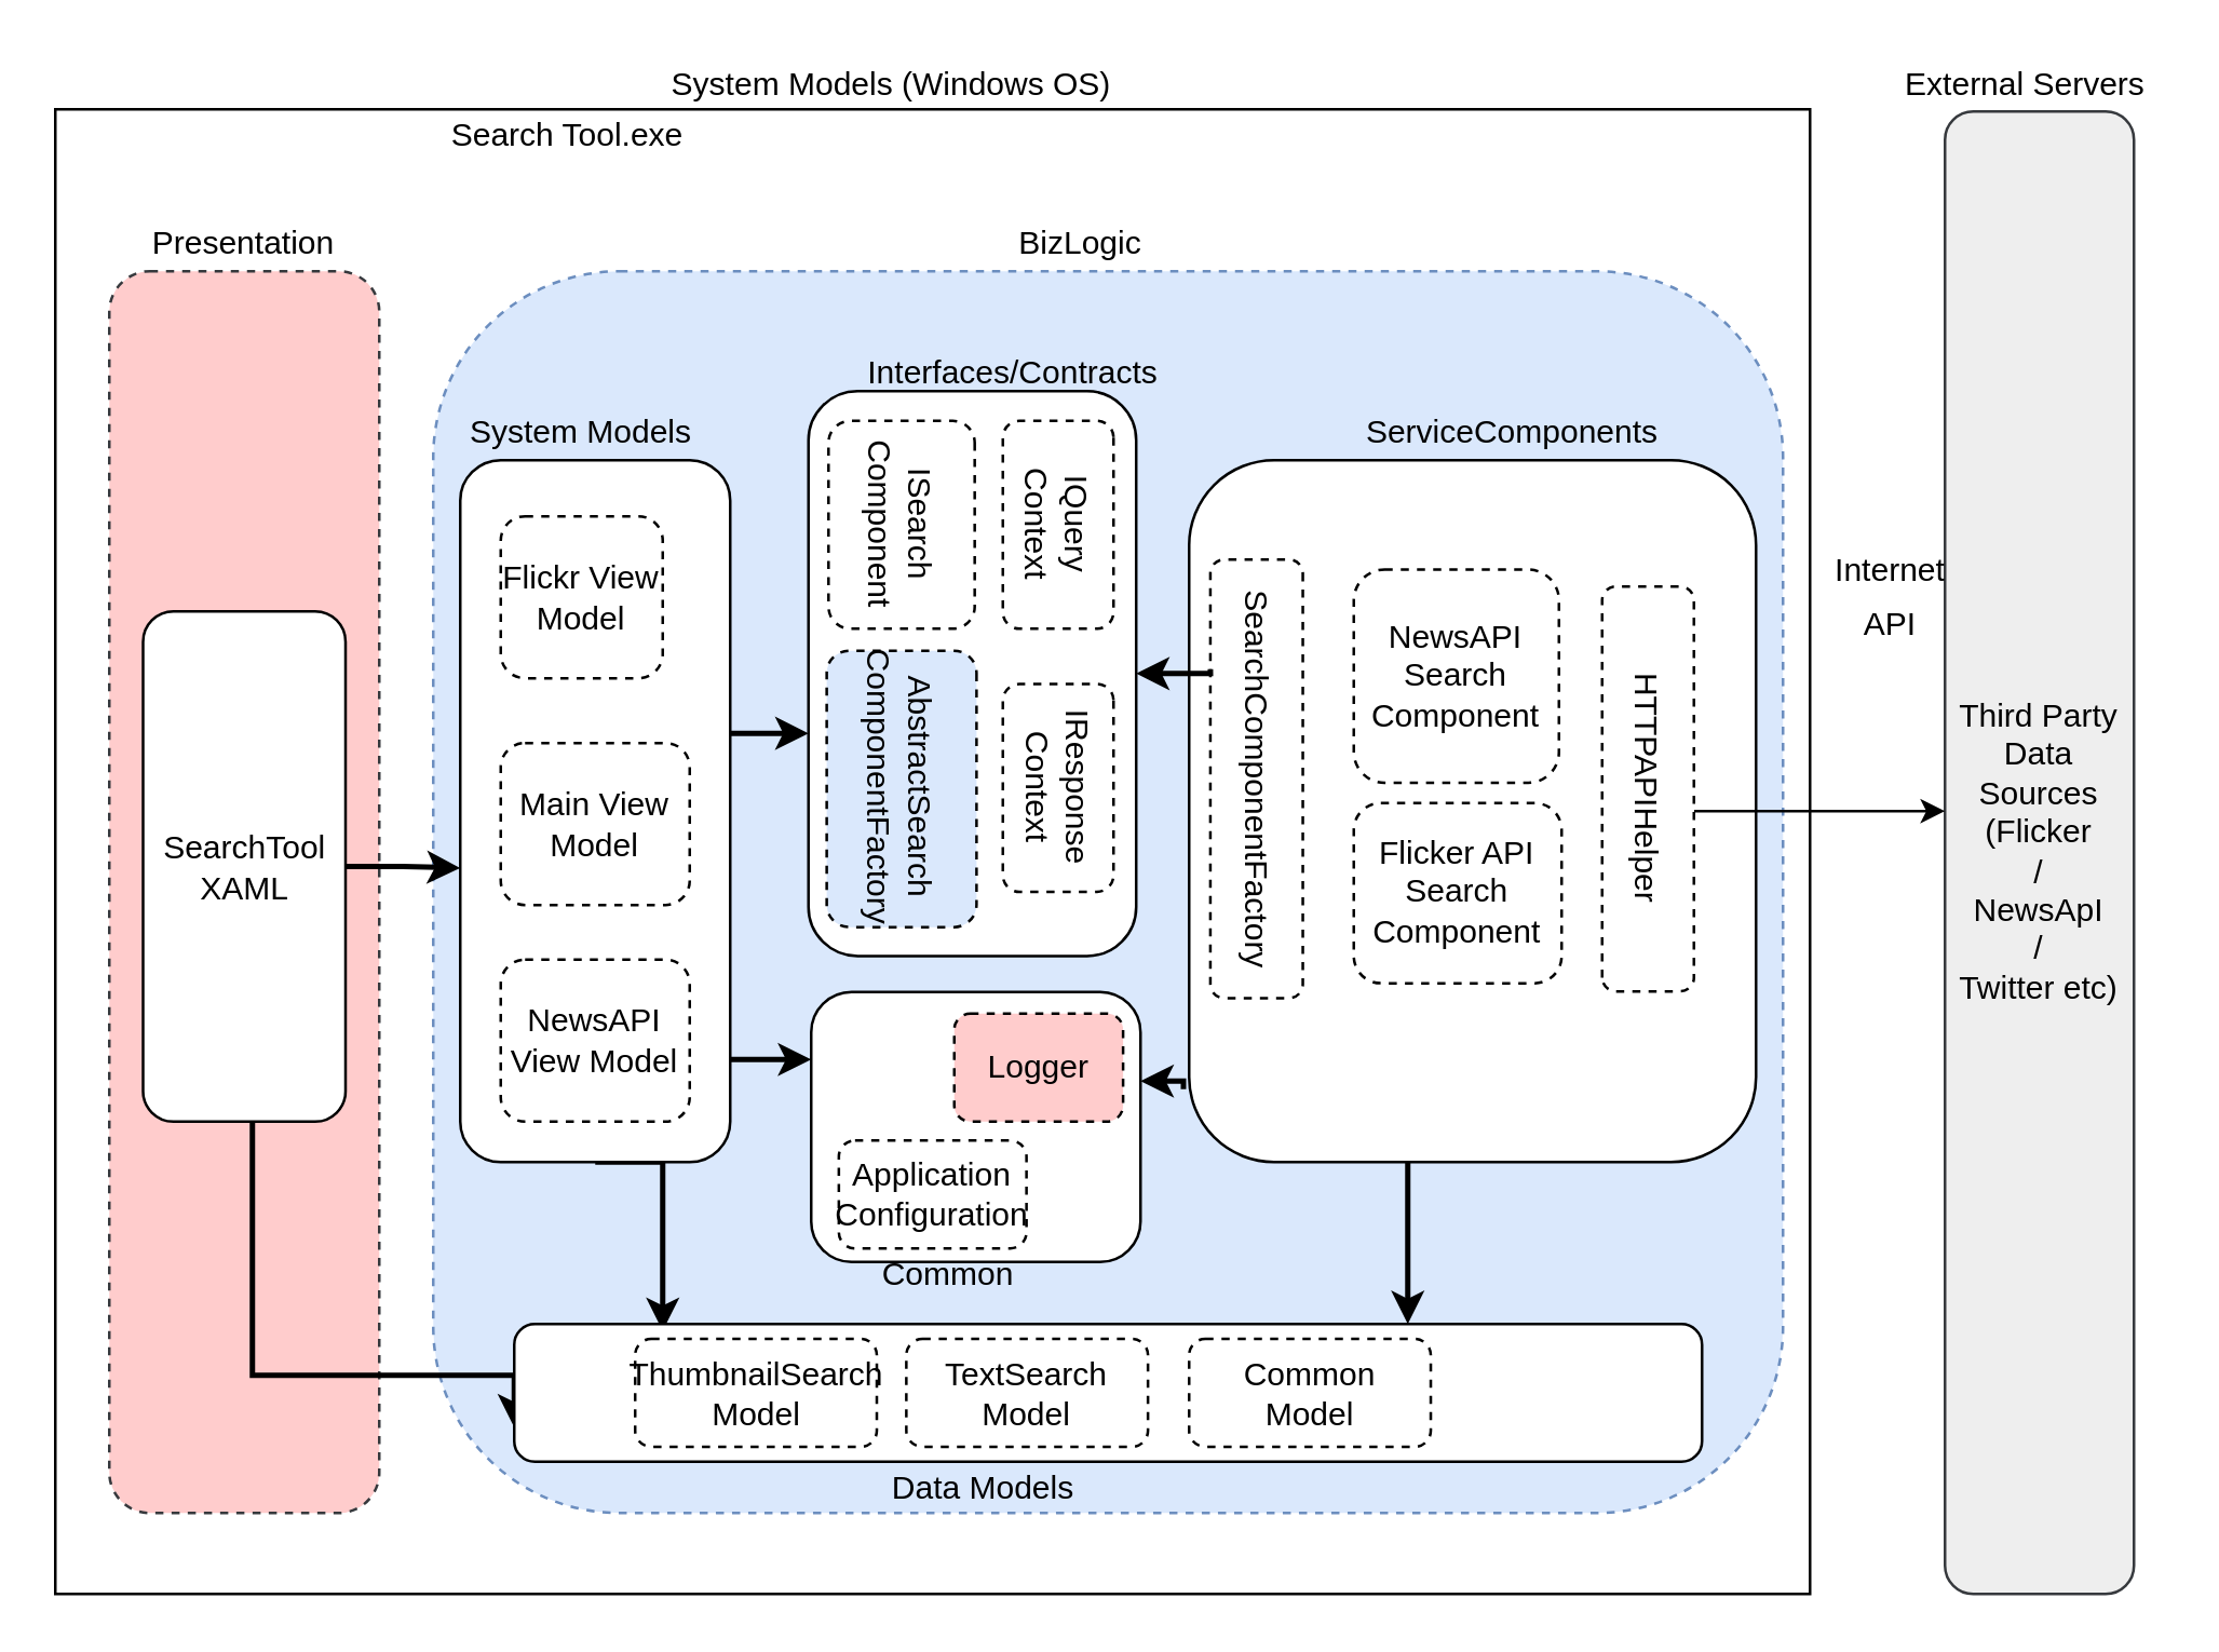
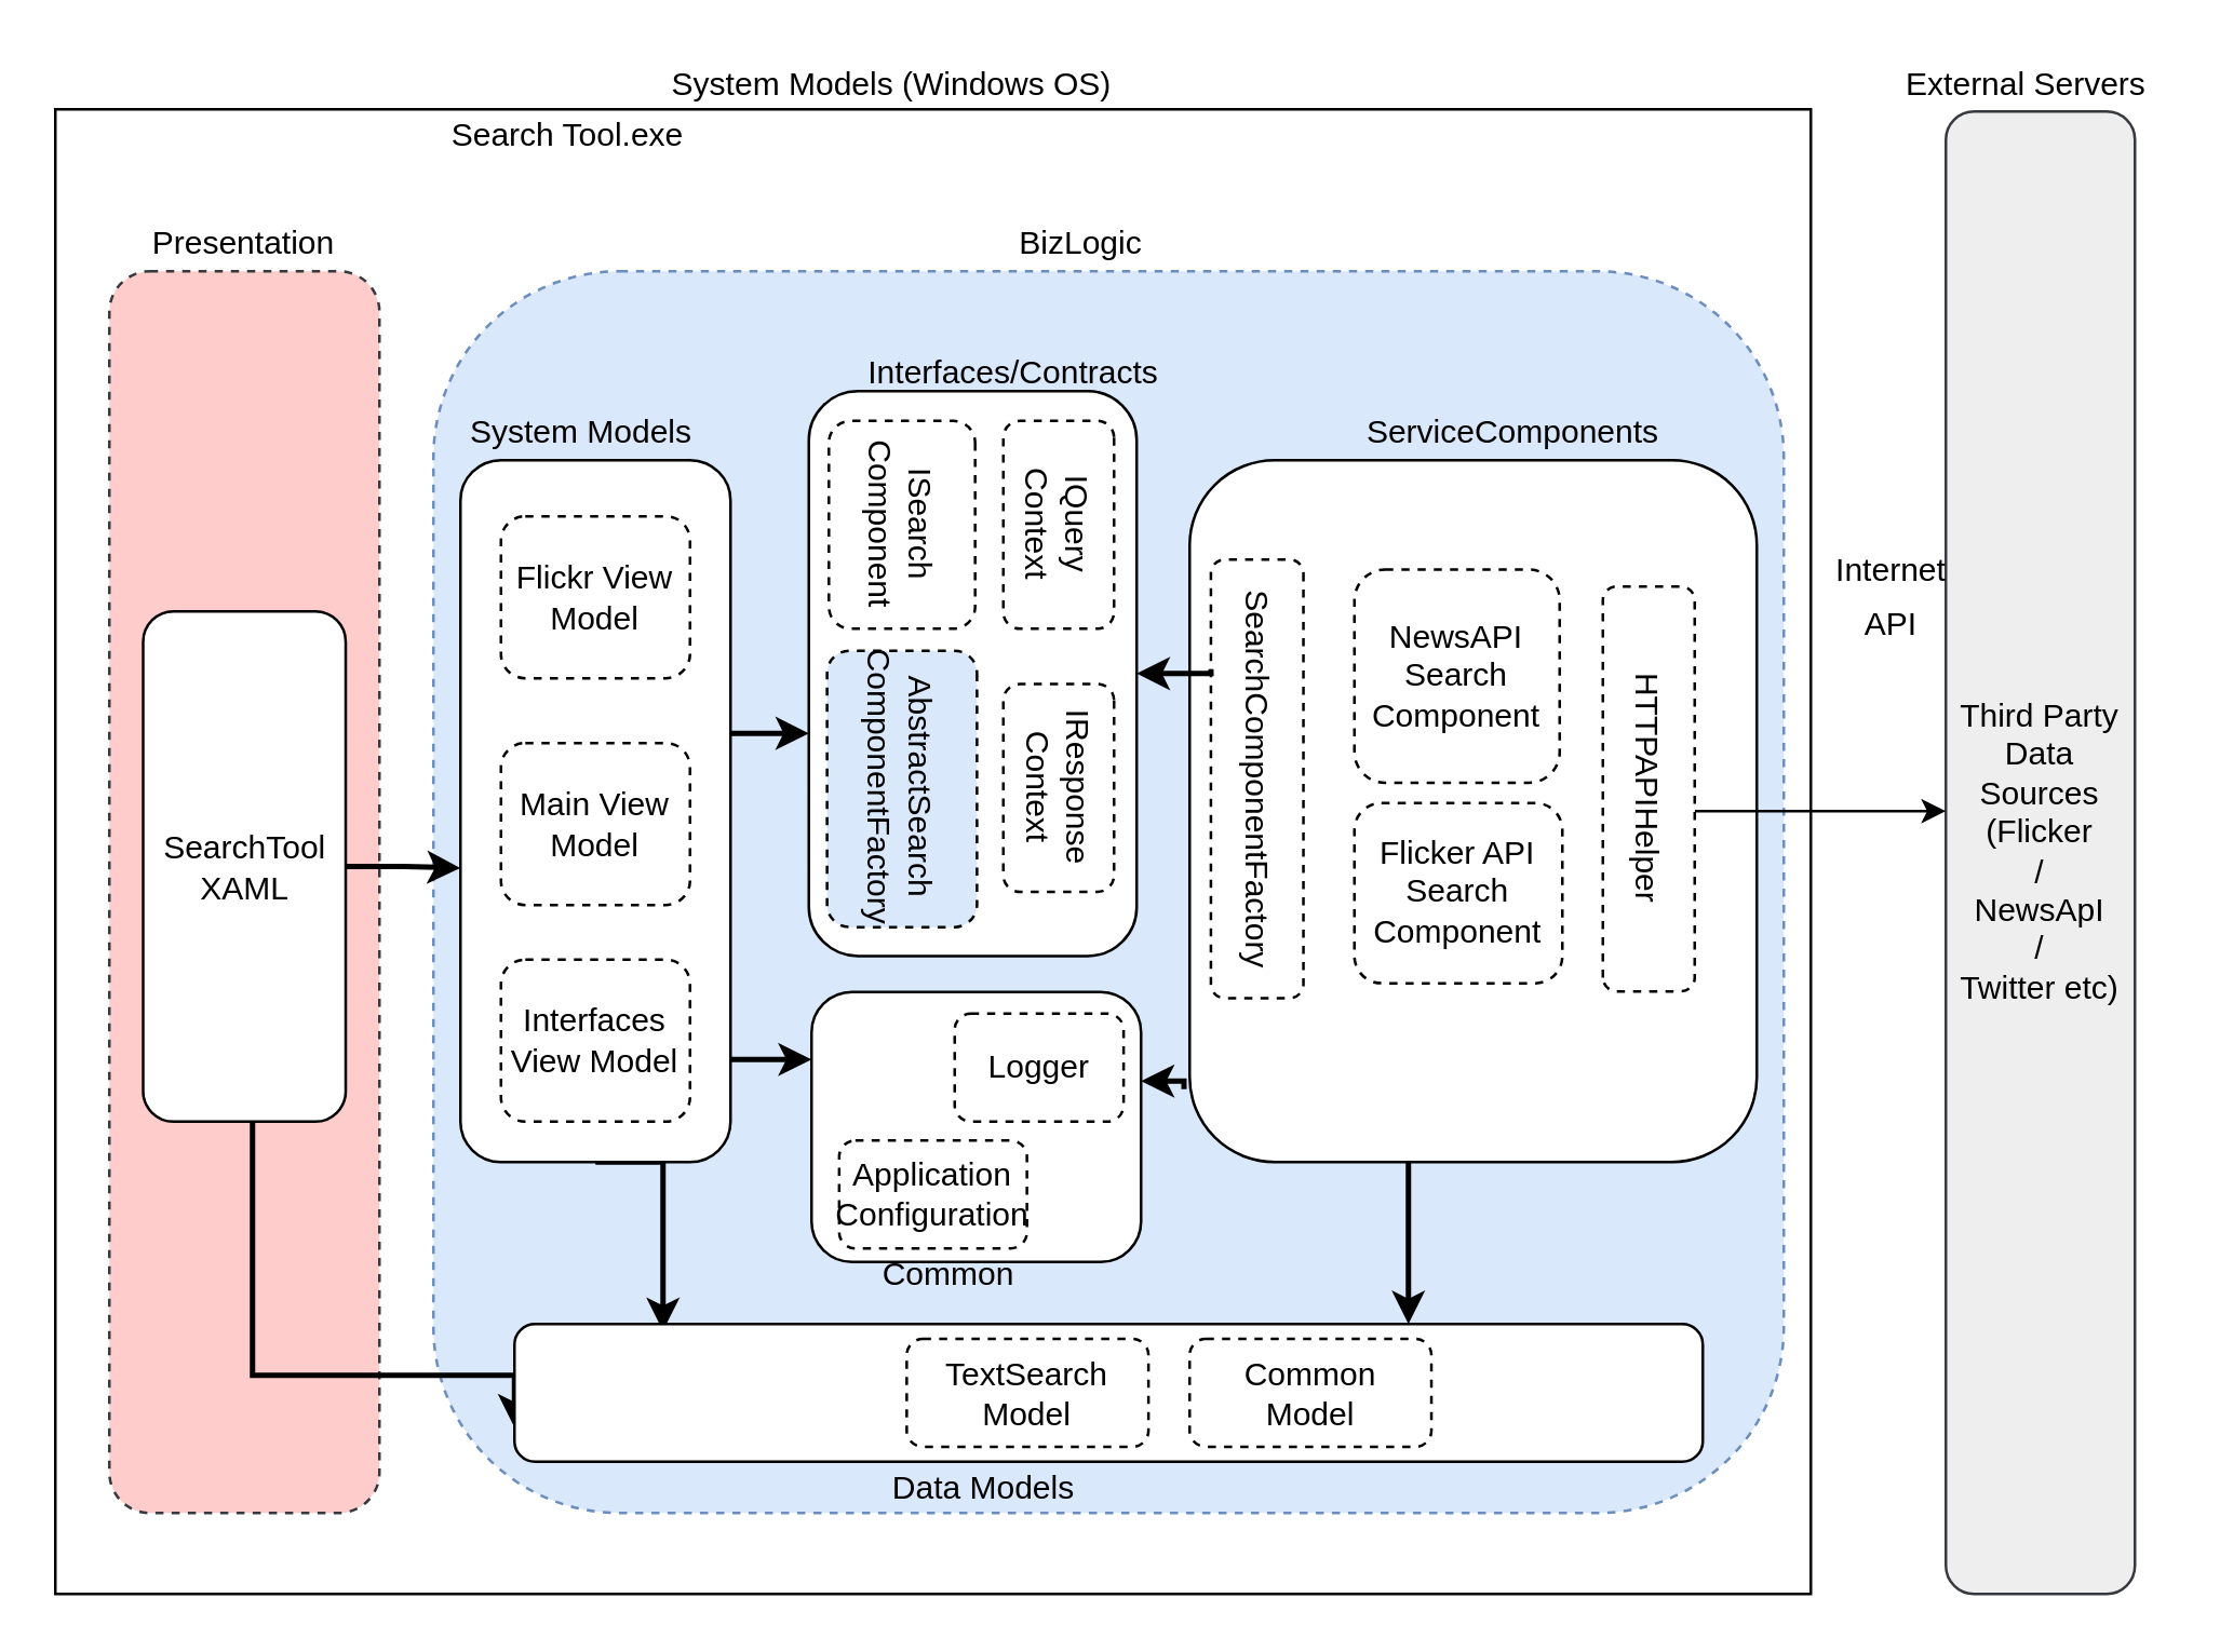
- <mxCell id="23" value="Flickr View Model" style="rounded=1;whiteSpace=wrap;html=1;dashed=1;" parent="1" vertex="1"><mxGeometry x="185" y="190.75" width="60" height="60" as="geometry" /></mxCell>
+ <mxCell id="23" value="Flickr View Model" style="rounded=1;whiteSpace=wrap;html=1;dashed=1;" parent="1" vertex="1"><mxGeometry x="185" y="190.75" width="70" height="60" as="geometry" /></mxCell>
- <mxCell id="25" value="&lt;span&gt;NewsAPI View Model&lt;/span&gt;" style="rounded=1;whiteSpace=wrap;html=1;dashed=1;" parent="1" vertex="1"><mxGeometry x="185" y="355" width="70" height="60" as="geometry" /></mxCell>
+ <mxCell id="25" value="&lt;span&gt;Interfaces View Model&lt;/span&gt;" style="rounded=1;whiteSpace=wrap;html=1;dashed=1;" parent="1" vertex="1"><mxGeometry x="185" y="355" width="70" height="60" as="geometry" /></mxCell>
- <mxCell id="34" value="&lt;span&gt;Logger&lt;/span&gt;" style="rounded=1;whiteSpace=wrap;html=1;dashed=1;fillColor=#ffcccc;" parent="1" vertex="1"><mxGeometry x="353" y="375" width="62.54" height="40" as="geometry" /></mxCell>
+ <mxCell id="34" value="&lt;span&gt;Logger&lt;/span&gt;" style="rounded=1;whiteSpace=wrap;html=1;dashed=1;" parent="1" vertex="1"><mxGeometry x="353" y="375" width="62.54" height="40" as="geometry" /></mxCell>
- <mxCell id="39" value="ThumbnailSearch&lt;br&gt;Model" style="rounded=1;whiteSpace=wrap;html=1;dashed=1;" parent="1" vertex="1"><mxGeometry x="234.79" y="495.5" width="89.51" height="40" as="geometry" /></mxCell>
